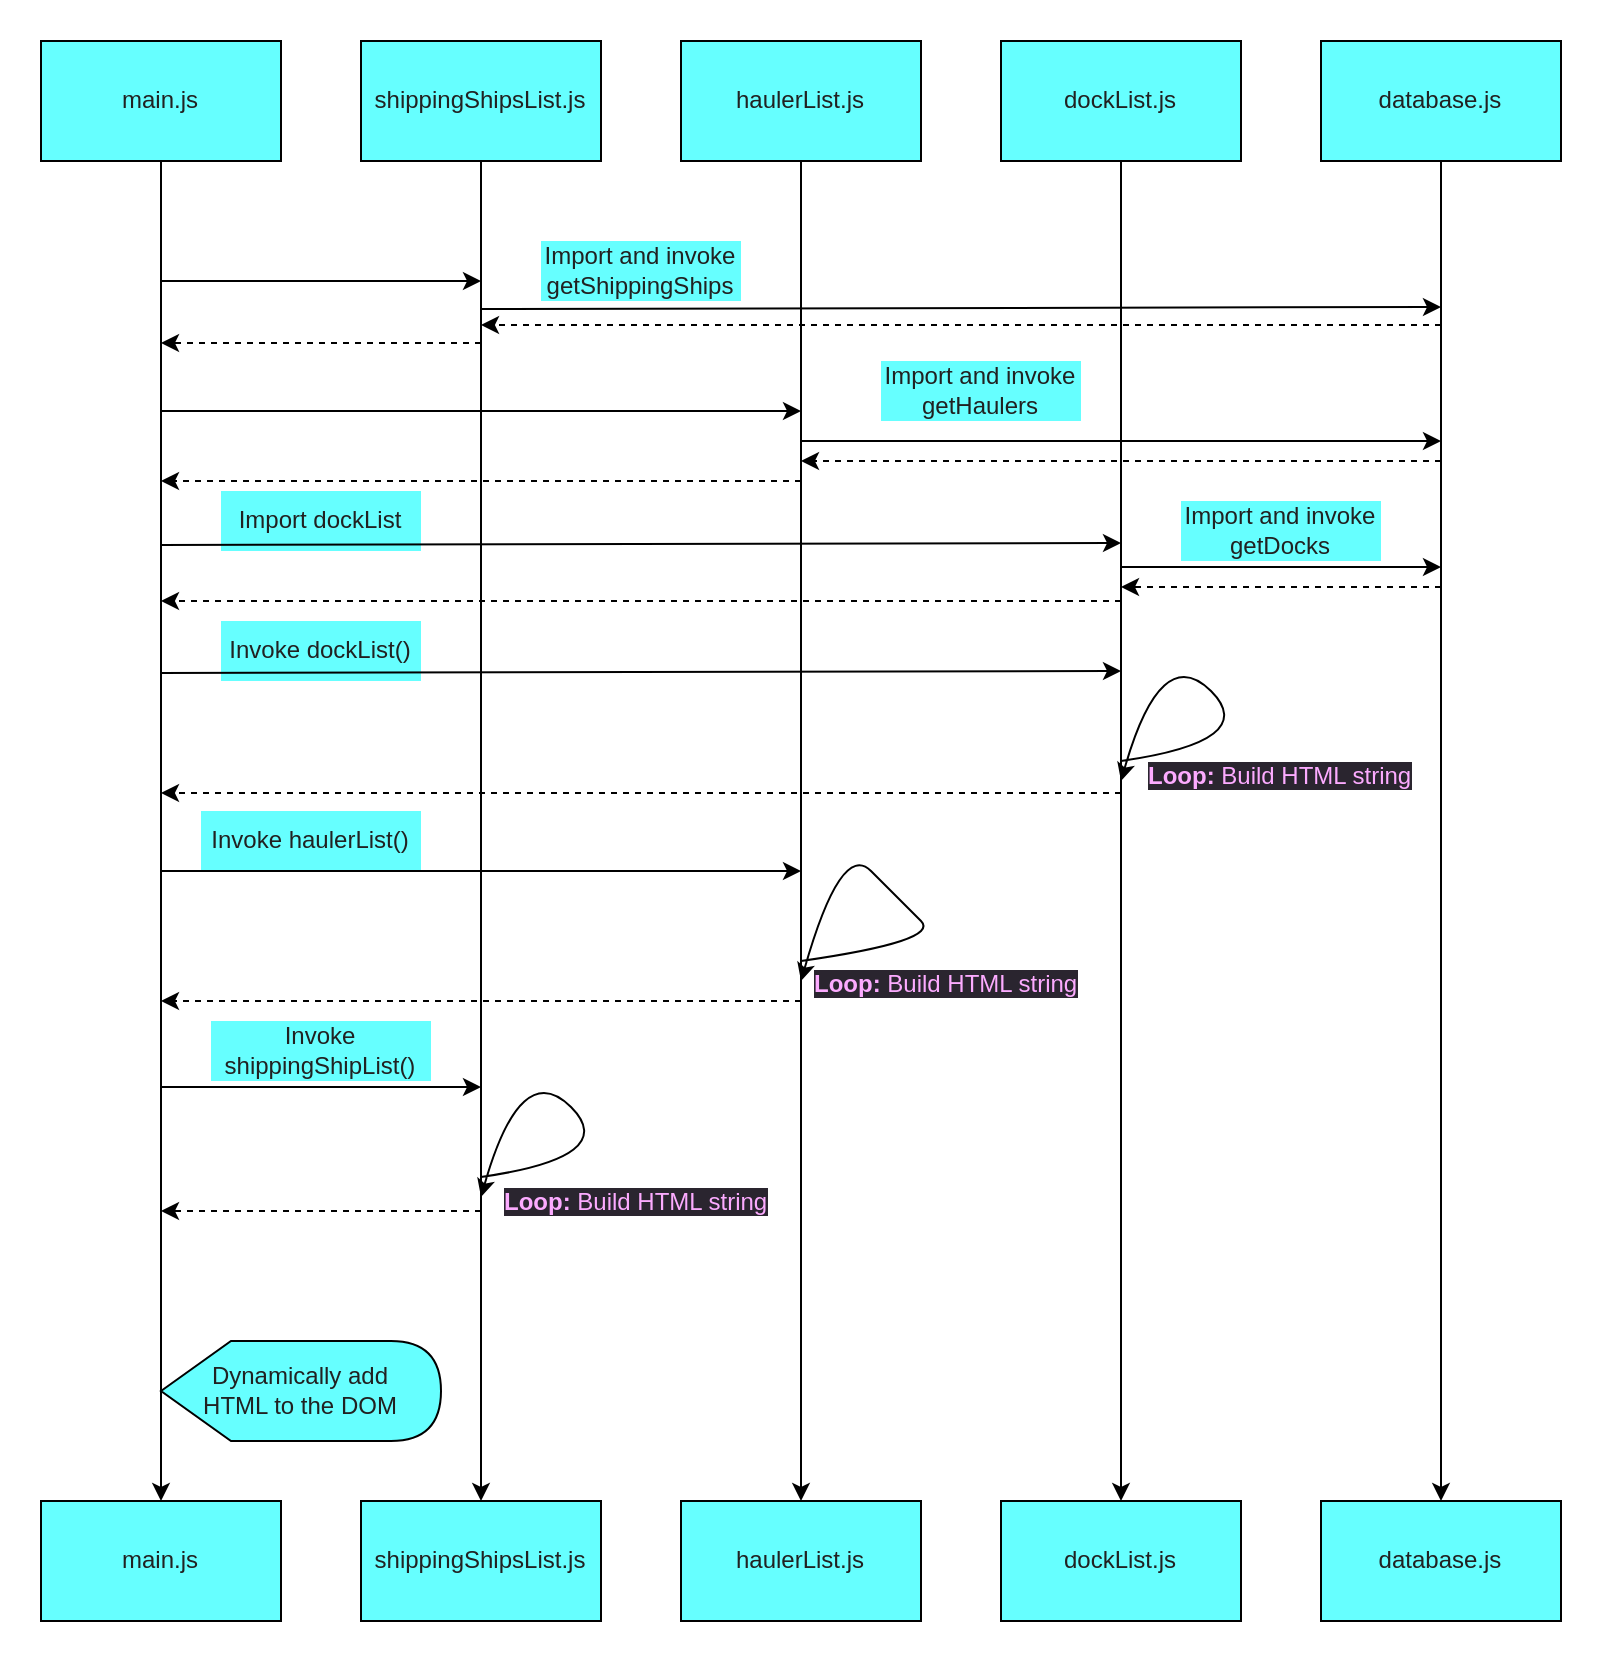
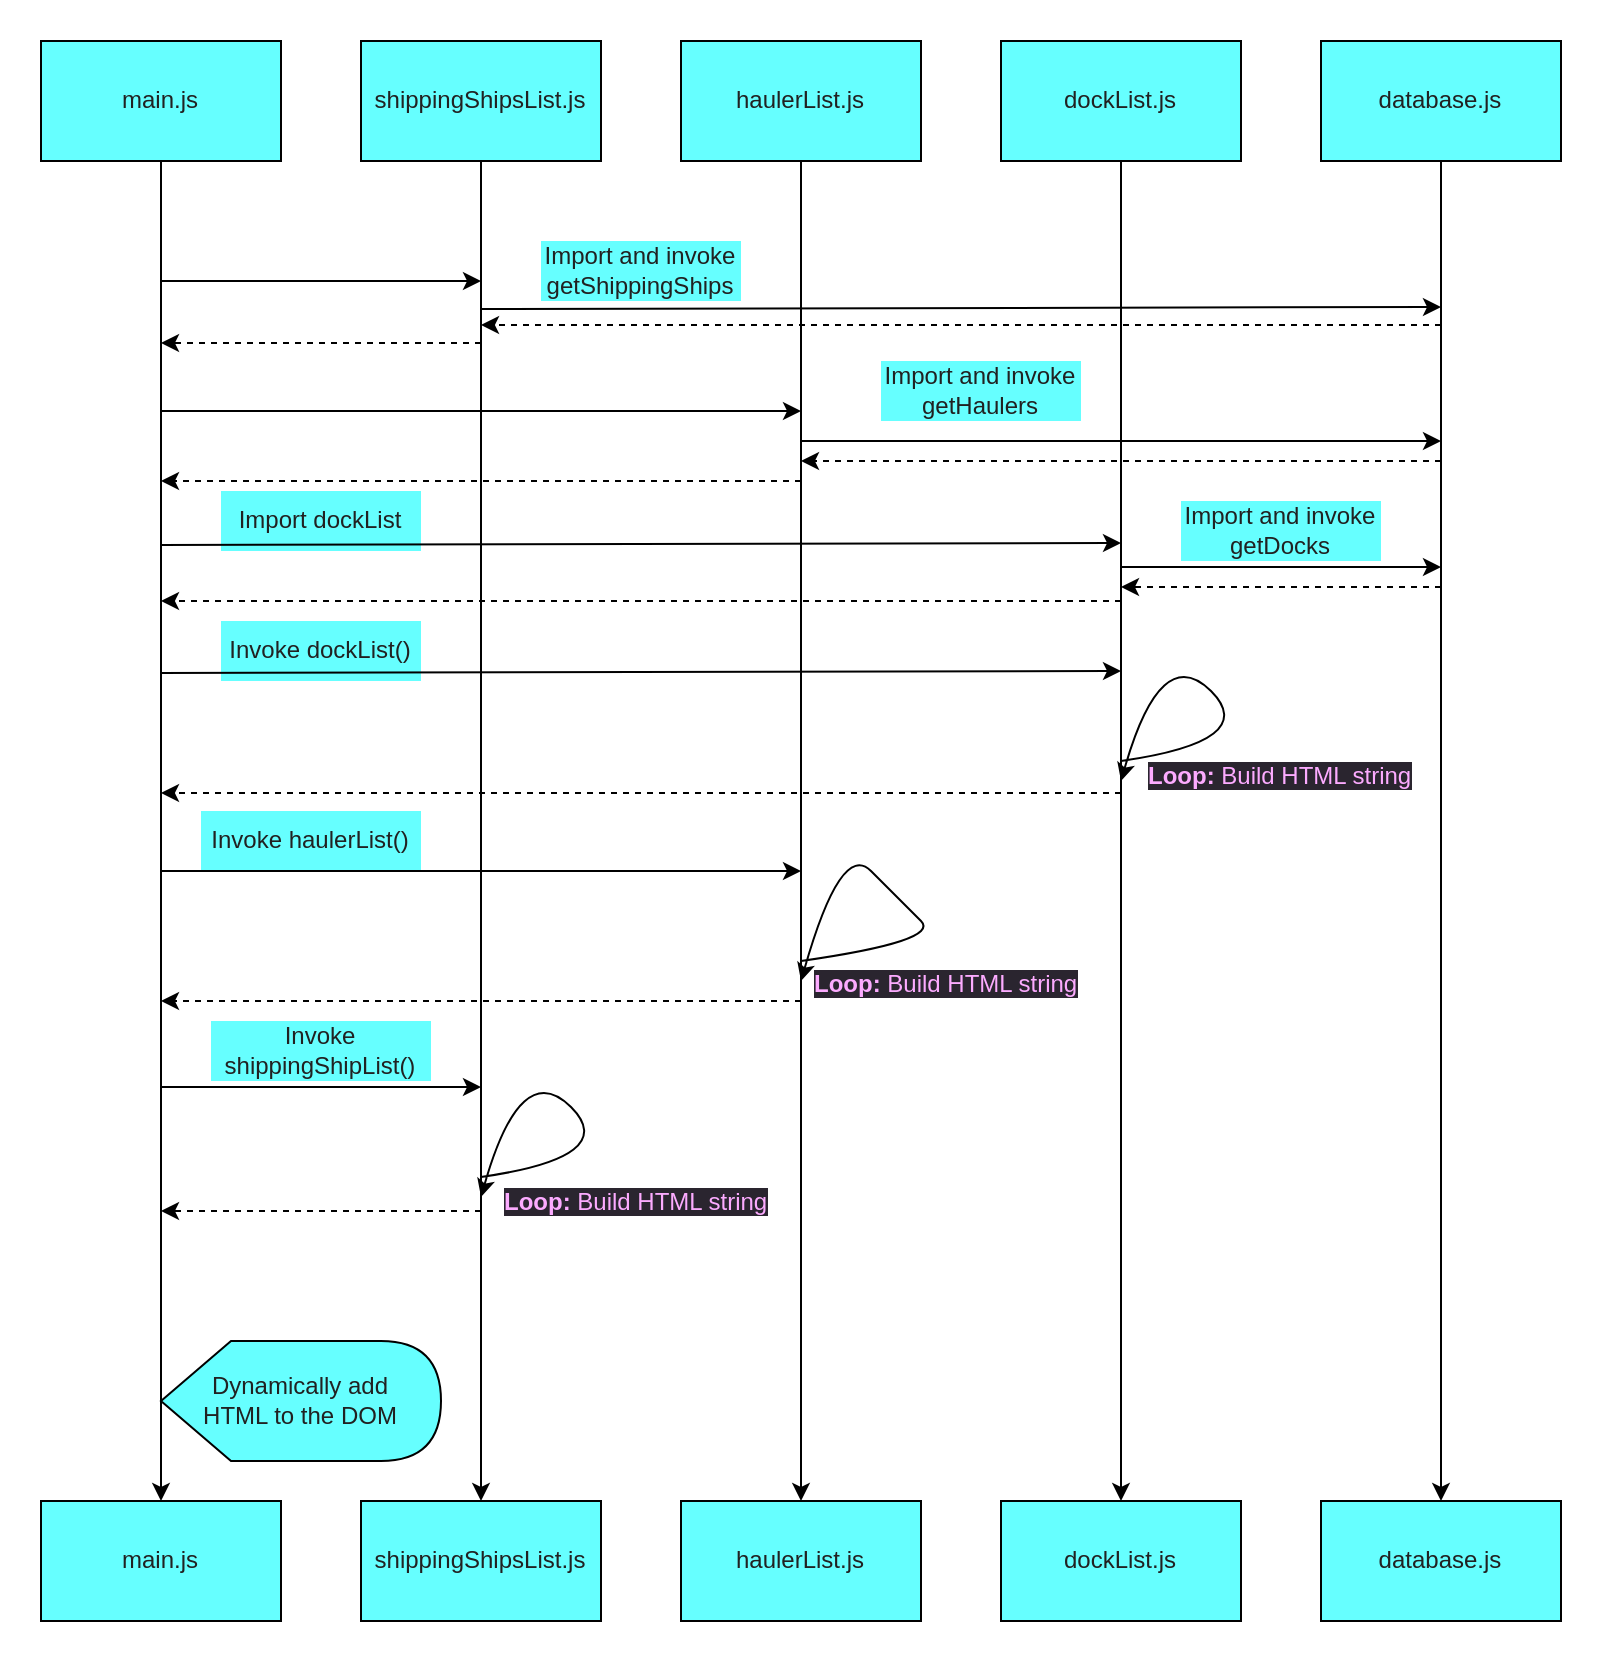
- <mxCell id="42" value="Dynamically add &lt;br&gt;HTML to the DOM" style="shape=display;whiteSpace=wrap;html=1;labelBackgroundColor=none;fontColor=#212121;fillColor=#66FFFF;" parent="1" vertex="1"><mxGeometry x="80" y="670" width="140" height="50" as="geometry" /></mxCell>
+ <mxCell id="42" value="Dynamically add &lt;br&gt;HTML to the DOM" style="shape=display;whiteSpace=wrap;html=1;labelBackgroundColor=none;fontColor=#212121;fillColor=#66FFFF;" parent="1" vertex="1"><mxGeometry x="80" y="670" width="140" height="60" as="geometry" /></mxCell>
